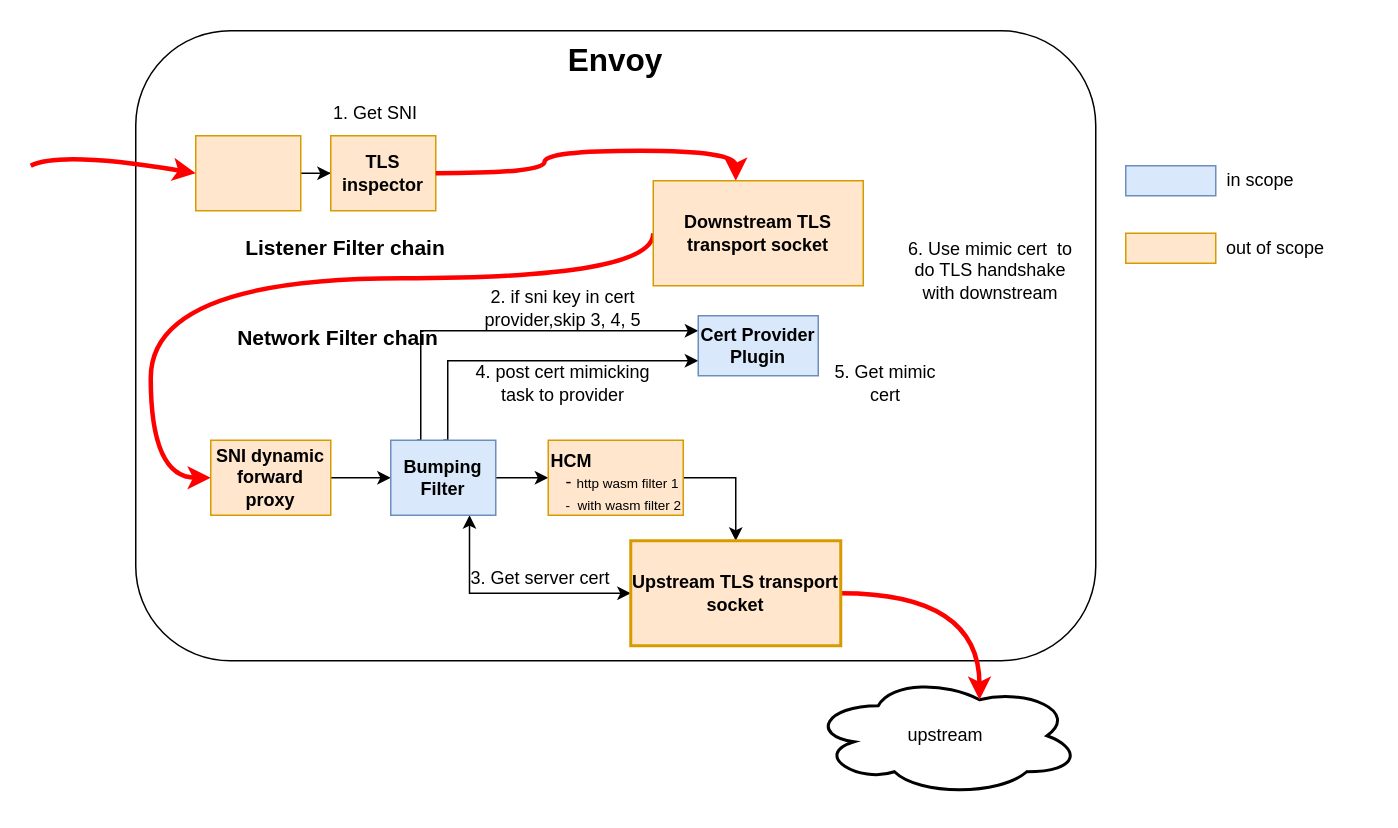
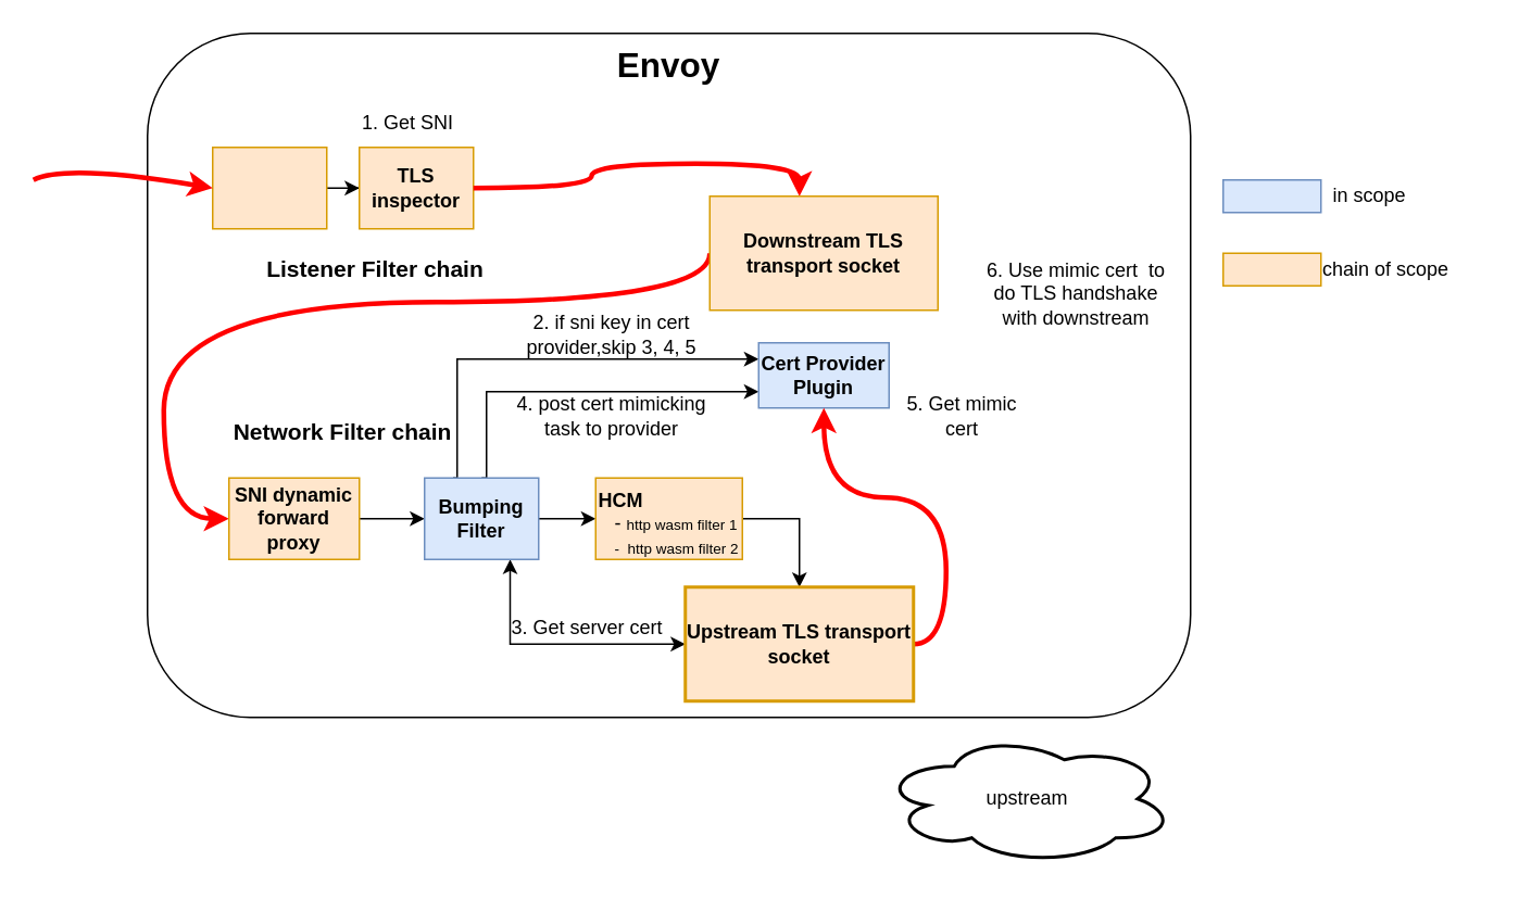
- <mxCell id="26" value="out of scope" style="text;html=1;strokeColor=none;fillColor=none;align=center;verticalAlign=middle;whiteSpace=wrap;rounded=0;" vertex="1" parent="1"><mxGeometry x="790" y="150" width="120" height="30" as="geometry" /></mxCell>
+ <mxCell id="26" value="chain of scope" style="text;html=1;strokeColor=none;fillColor=none;align=center;verticalAlign=middle;whiteSpace=wrap;rounded=0;" vertex="1" parent="1"><mxGeometry x="790" y="150" width="120" height="30" as="geometry" /></mxCell>
- <mxCell id="19" value="&lt;b&gt;&lt;font style=&quot;font-size: 14px&quot;&gt;Network Filter chain&lt;/font&gt;&lt;/b&gt;" style="text;html=1;strokeColor=none;fillColor=none;align=center;verticalAlign=middle;whiteSpace=wrap;rounded=0;" vertex="1" parent="1"><mxGeometry x="155" y="210" width="140" height="30" as="geometry" /></mxCell>
+ <mxCell id="19" value="&lt;b&gt;&lt;font style=&quot;font-size: 14px&quot;&gt;Network Filter chain&lt;/font&gt;&lt;/b&gt;" style="text;html=1;strokeColor=none;fillColor=none;align=center;verticalAlign=middle;whiteSpace=wrap;rounded=0;" vertex="1" parent="1"><mxGeometry x="140" y="250" width="140" height="30" as="geometry" /></mxCell>
- <mxCell id="17" value="&lt;b&gt;HCM&lt;br&gt;&amp;nbsp; &amp;nbsp;&lt;/b&gt;-&amp;nbsp;&lt;font style=&quot;font-size: 9px&quot;&gt;http wasm filter 1&lt;br&gt;&amp;nbsp; &amp;nbsp; -&amp;nbsp; with wasm filter 2&lt;br&gt;&lt;/font&gt;" style="rounded=0;whiteSpace=wrap;html=1;strokeColor=#d79b00;fillColor=#ffe6cc;align=left;verticalAlign=top;" vertex="1" parent="1"><mxGeometry x="365" y="293" width="90" height="50" as="geometry" /></mxCell>
+ <mxCell id="17" value="&lt;b&gt;HCM&lt;br&gt;&amp;nbsp; &amp;nbsp;&lt;/b&gt;-&amp;nbsp;&lt;font style=&quot;font-size: 9px&quot;&gt;http wasm filter 1&lt;br&gt;&amp;nbsp; &amp;nbsp; -&amp;nbsp; http wasm filter 2&lt;br&gt;&lt;/font&gt;" style="rounded=0;whiteSpace=wrap;html=1;strokeColor=#d79b00;fillColor=#ffe6cc;align=left;verticalAlign=top;" vertex="1" parent="1"><mxGeometry x="365" y="293" width="90" height="50" as="geometry" /></mxCell>
- <mxCell id="28" style="edgeStyle=orthogonalEdgeStyle;curved=1;rounded=0;orthogonalLoop=1;jettySize=auto;html=1;exitX=1;exitY=0.5;exitDx=0;exitDy=0;entryX=0.625;entryY=0.2;entryDx=0;entryDy=0;entryPerimeter=0;strokeColor=#FF0000;strokeWidth=3;" edge="1" parent="1" source="29" target="27"><mxGeometry relative="1" as="geometry"><mxPoint x="630" y="440" as="targetPoint" /></mxGeometry></mxCell>
+ <mxCell id="28" style="edgeStyle=orthogonalEdgeStyle;curved=1;rounded=0;orthogonalLoop=1;jettySize=auto;html=1;exitX=1;exitY=0.5;exitDx=0;exitDy=0;strokeColor=#FF0000;strokeWidth=3;" edge="1" parent="1" source="29" target="21"><mxGeometry relative="1" as="geometry"><mxPoint x="630" y="440" as="targetPoint" /></mxGeometry></mxCell>
